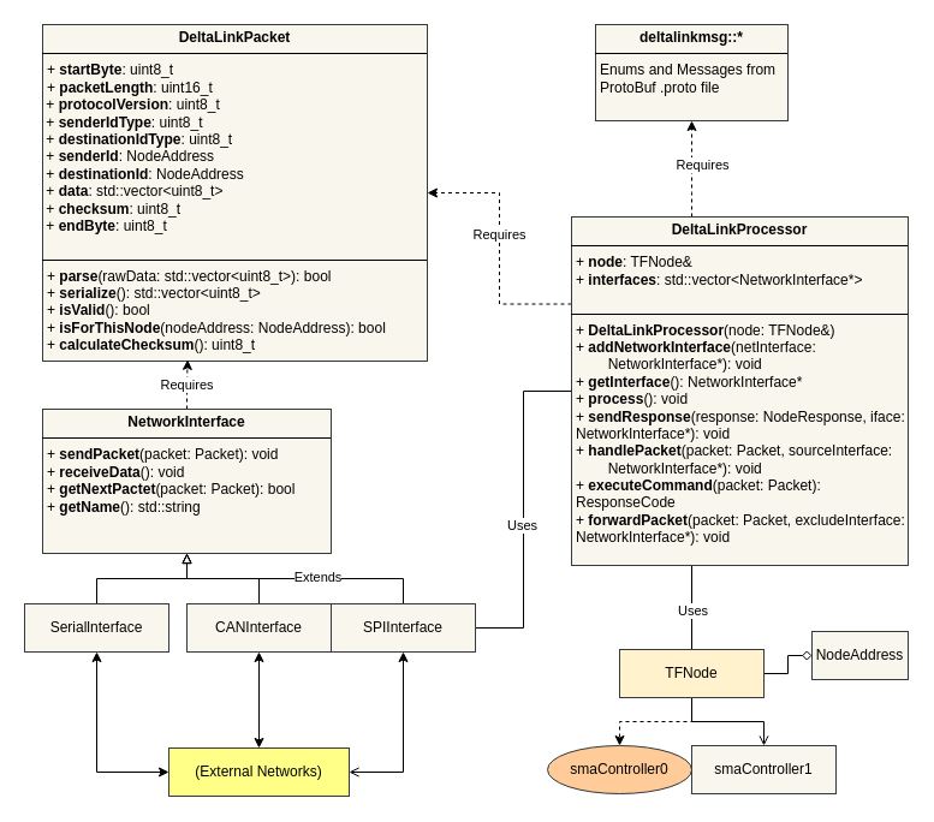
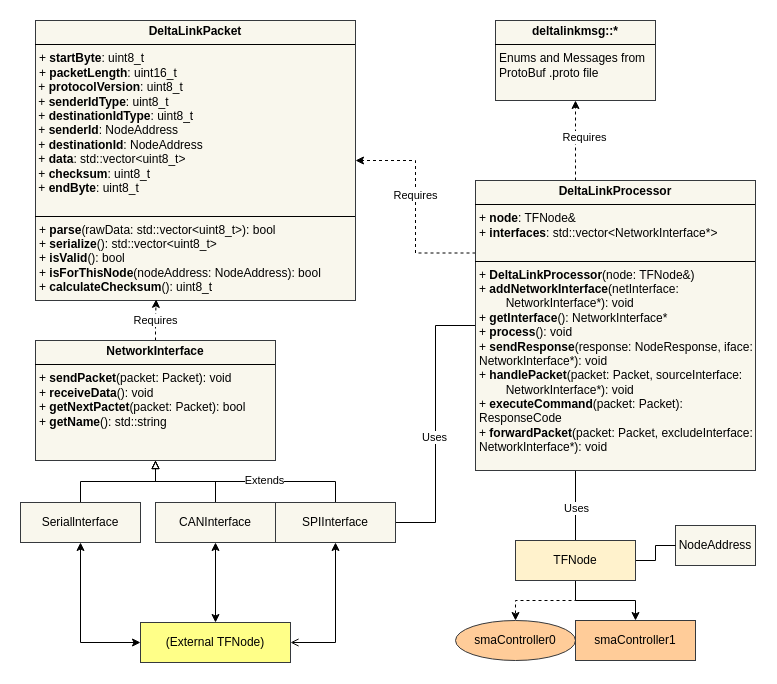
- <mxCell id="29" style="edgeStyle=orthogonalEdgeStyle;rounded=0;orthogonalLoop=1;jettySize=auto;html=1;entryX=0;entryY=0.5;entryDx=0;entryDy=0;endArrow=diamond;endFill=0;" parent="1" source="30" target="3" edge="1"><mxGeometry relative="1" as="geometry" /></mxCell>
+ <mxCell id="29" style="edgeStyle=orthogonalEdgeStyle;rounded=0;orthogonalLoop=1;jettySize=auto;html=1;entryX=0;entryY=0.5;entryDx=0;entryDy=0;endArrow=none;endFill=0;" parent="1" source="30" target="3" edge="1"><mxGeometry relative="1" as="geometry" /></mxCell>
- <mxCell id="28" style="edgeStyle=orthogonalEdgeStyle;rounded=0;orthogonalLoop=1;jettySize=auto;html=1;exitX=0.5;exitY=1;exitDx=0;exitDy=0;entryX=0.5;entryY=0;entryDx=0;entryDy=0;endArrow=open;" parent="1" source="30" target="32" edge="1"><mxGeometry relative="1" as="geometry" /></mxCell>
+ <mxCell id="28" style="edgeStyle=orthogonalEdgeStyle;rounded=0;orthogonalLoop=1;jettySize=auto;html=1;exitX=0.5;exitY=1;exitDx=0;exitDy=0;entryX=0.5;entryY=0;entryDx=0;entryDy=0;" parent="1" source="30" target="32" edge="1"><mxGeometry relative="1" as="geometry" /></mxCell>
- <mxCell id="32" value="smaController1" style="html=1;whiteSpace=wrap;fillColor=#f9f7ed;strokeColor=#36393d;" parent="1" vertex="1"><mxGeometry x="575" y="620" width="120" height="40" as="geometry" /></mxCell>
+ <mxCell id="32" value="smaController1" style="html=1;whiteSpace=wrap;fillColor=#ffcc99;strokeColor=#36393d;" parent="1" vertex="1"><mxGeometry x="575" y="620" width="120" height="40" as="geometry" /></mxCell>
- <mxCell id="33" value="(External Networks)" style="html=1;whiteSpace=wrap;fillColor=#ffff88;strokeColor=#36393d;" parent="1" vertex="1"><mxGeometry x="140" y="622" width="150" height="40" as="geometry" /></mxCell>
+ <mxCell id="33" value="(External TFNode)" style="html=1;whiteSpace=wrap;fillColor=#ffff88;strokeColor=#36393d;" parent="1" vertex="1"><mxGeometry x="140" y="622" width="150" height="40" as="geometry" /></mxCell>
